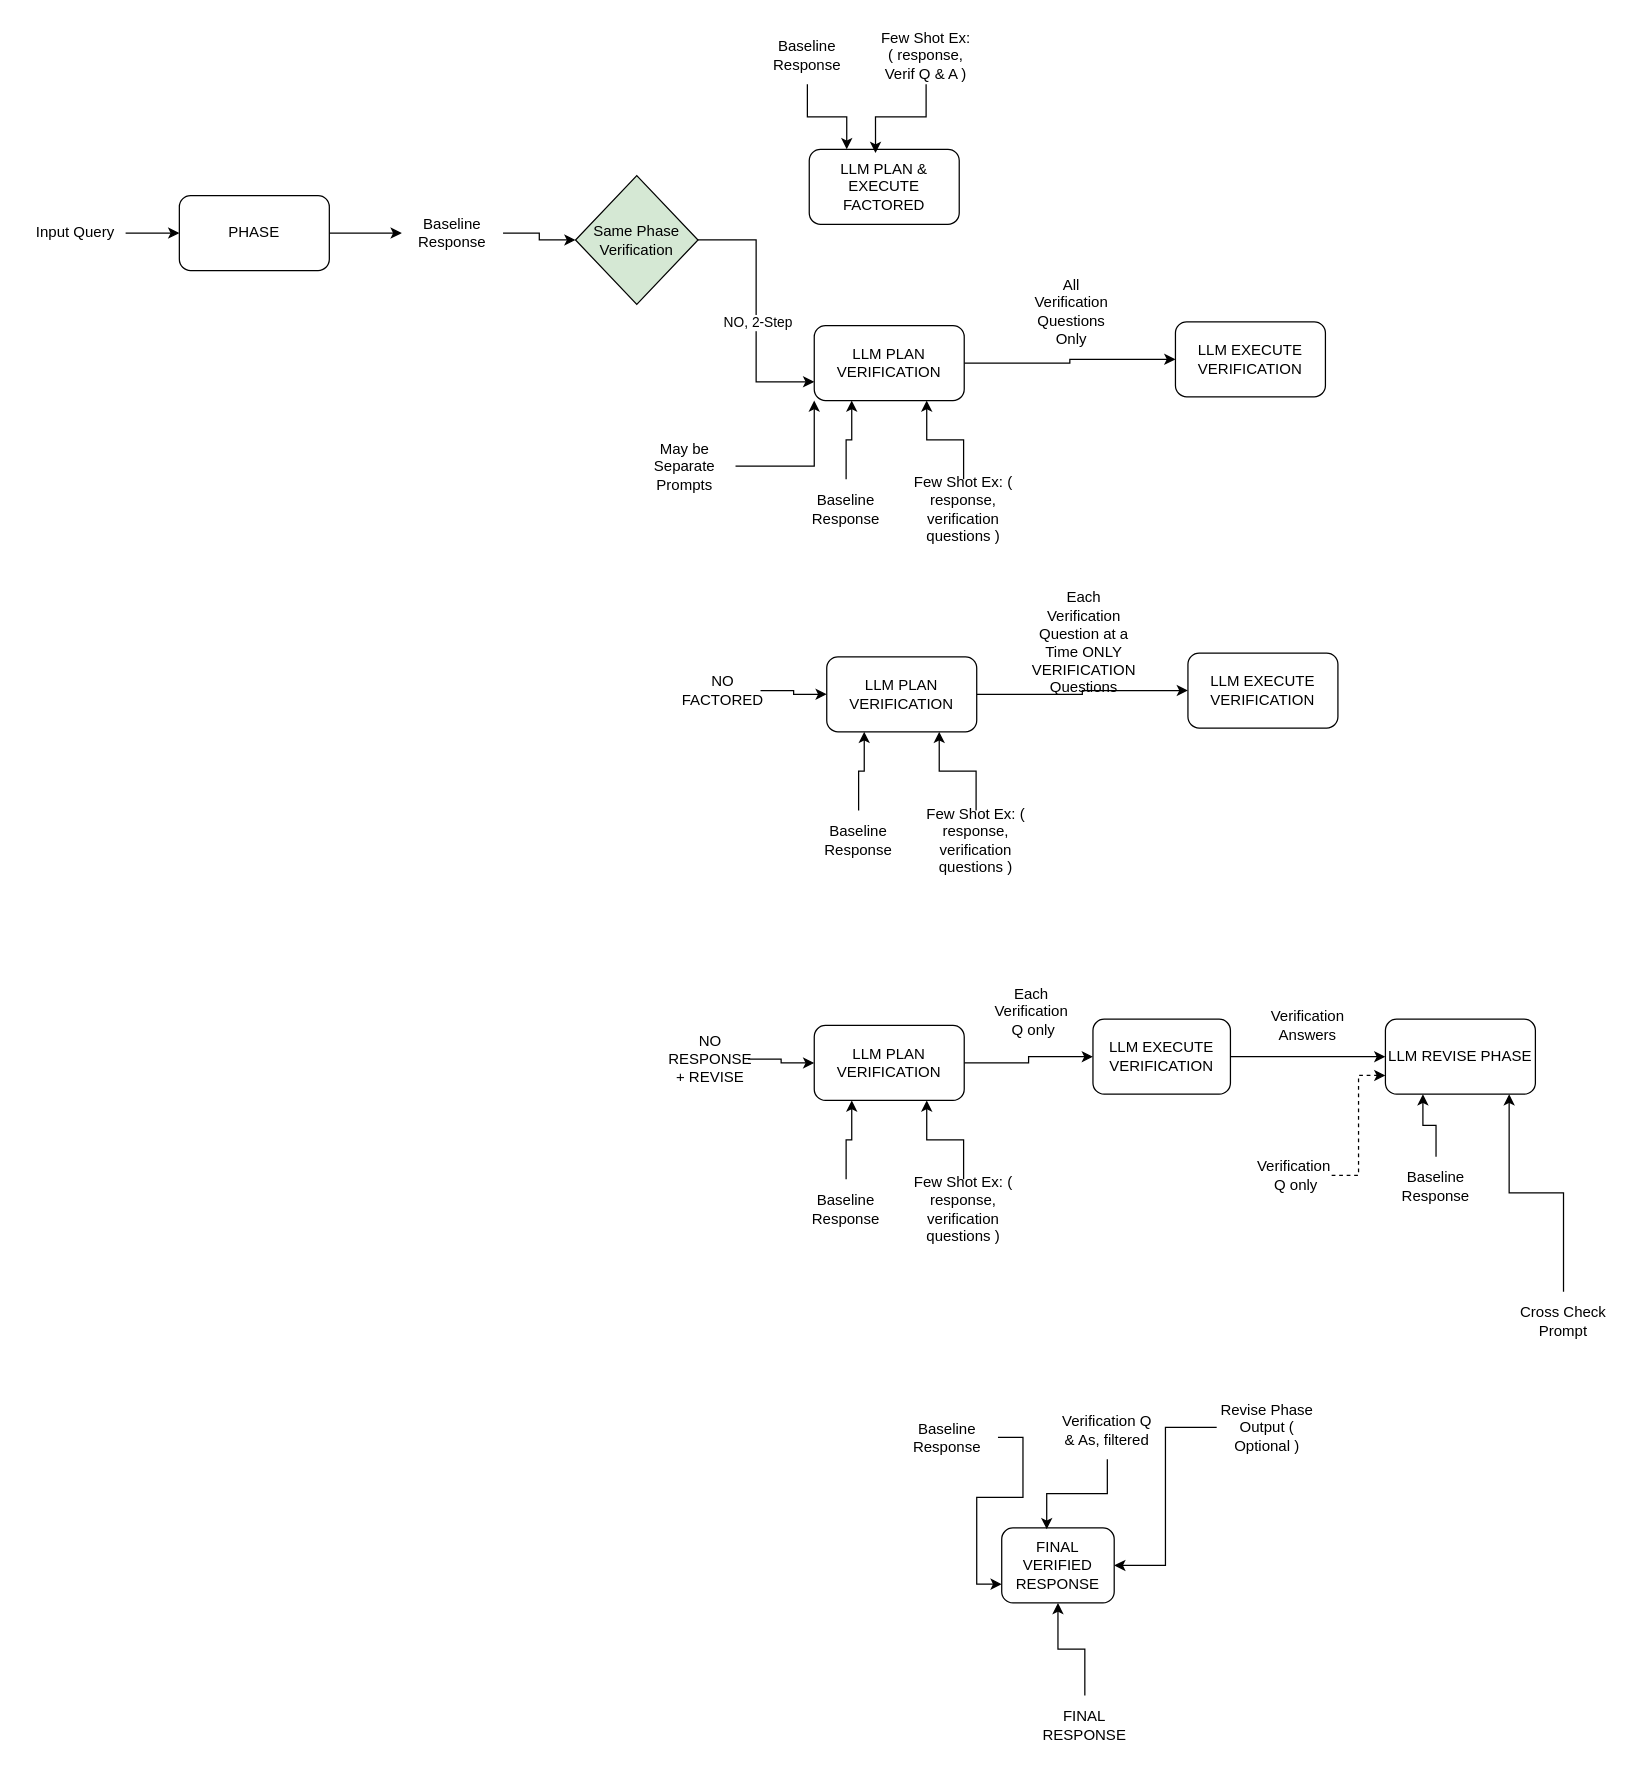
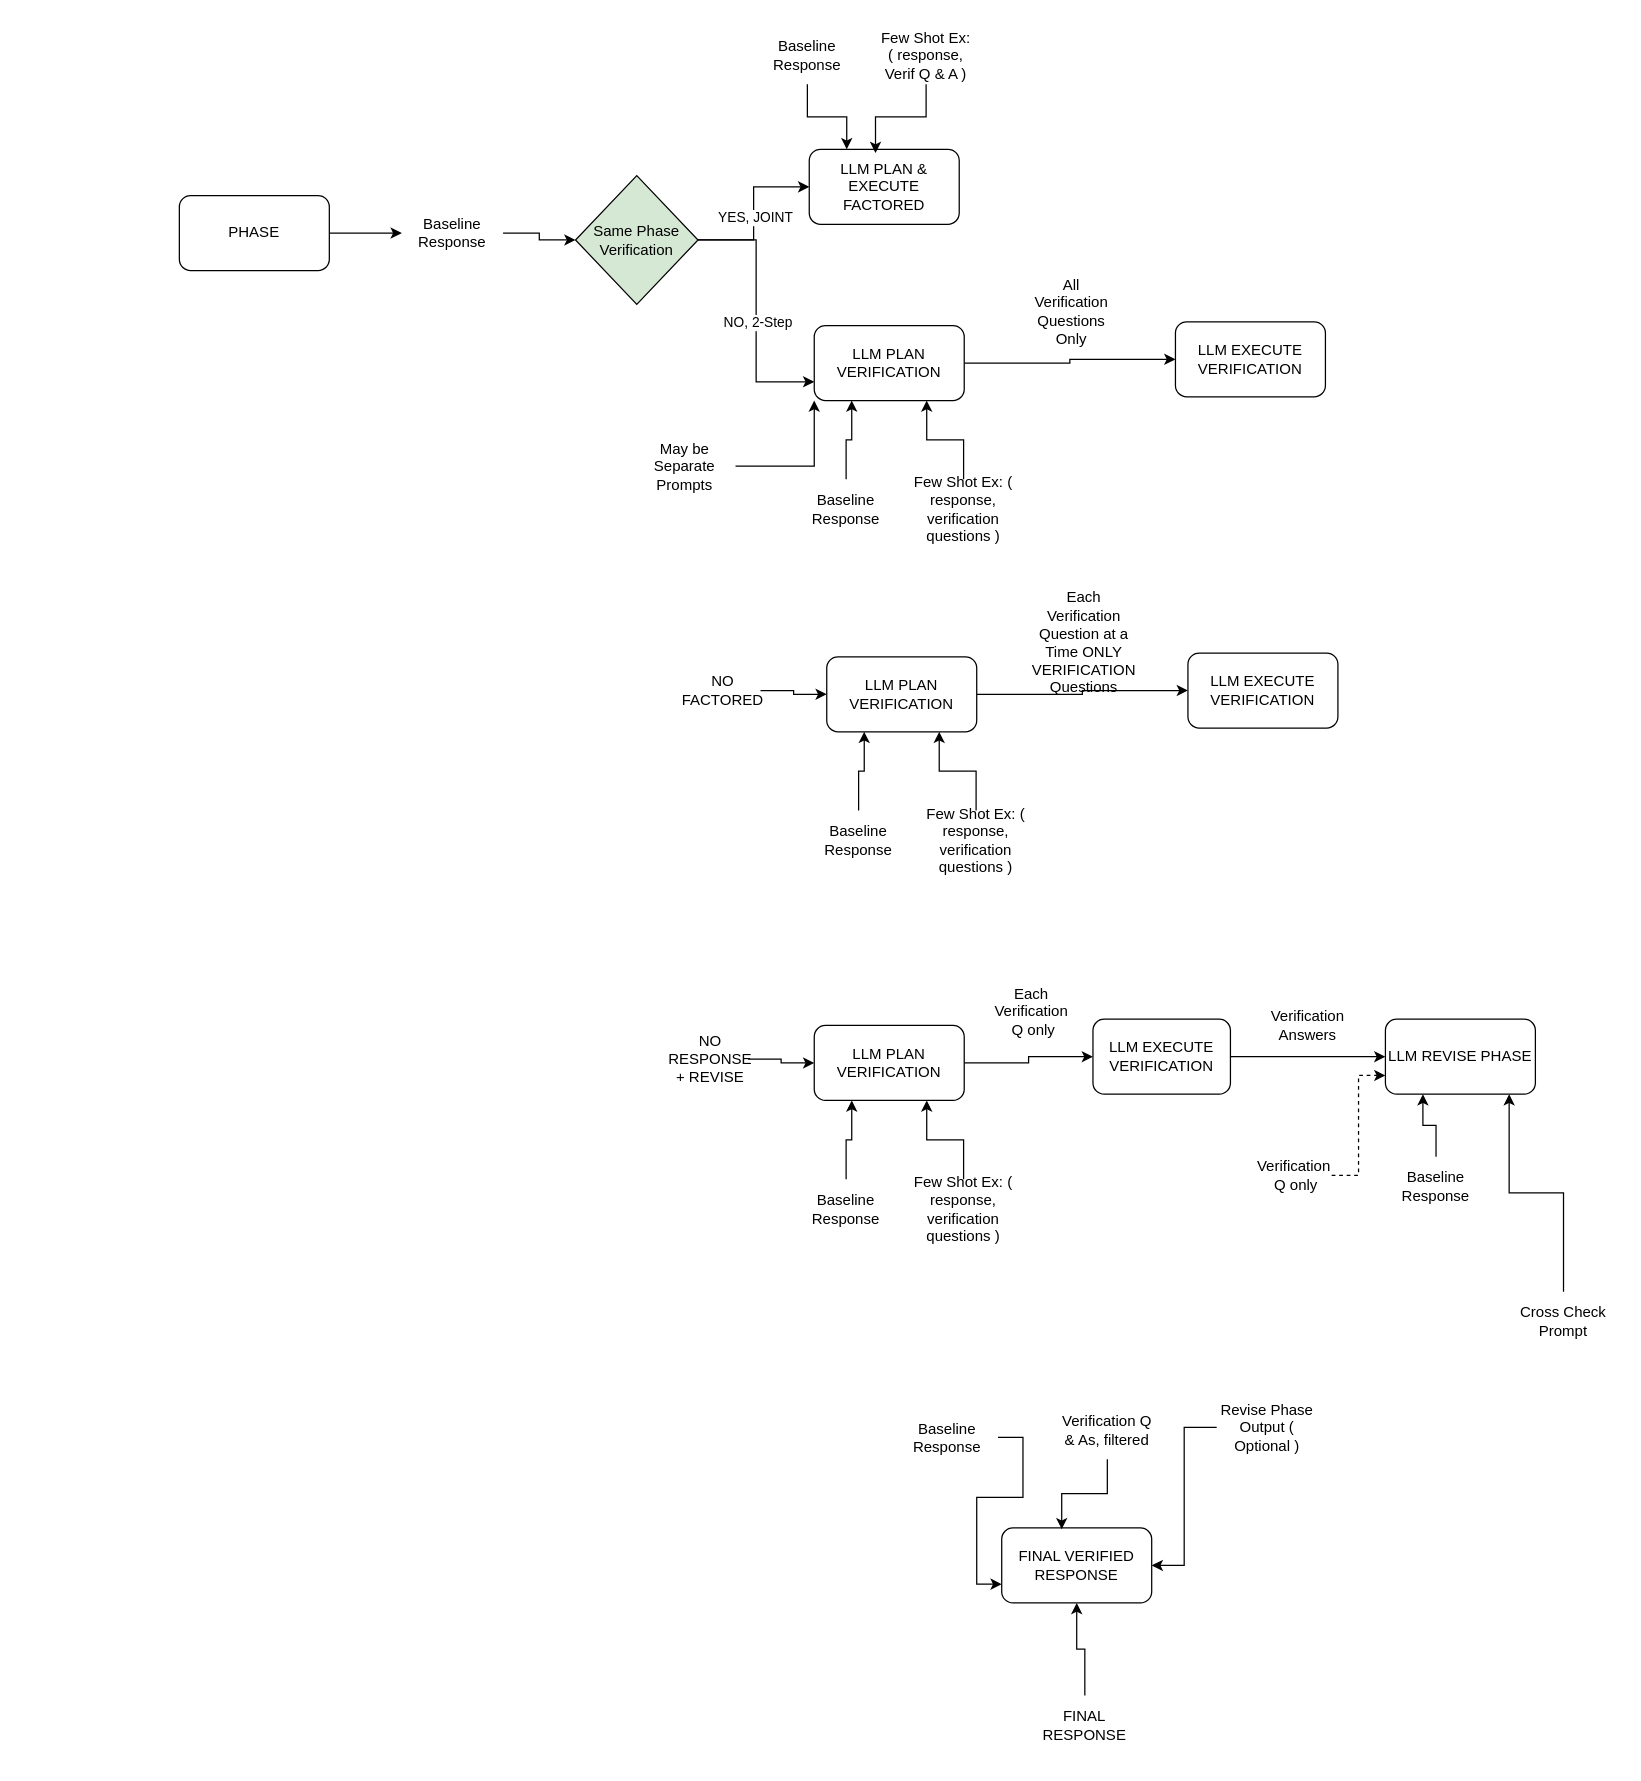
+ <mxCell id="8" style="edgeStyle=orthogonalEdgeStyle;rounded=0;orthogonalLoop=1;jettySize=auto;html=1;entryX=0;entryY=0.5;entryDx=0;entryDy=0;" parent="1" source="12" target="13" edge="1"><mxGeometry relative="1" as="geometry" /></mxCell>
+ <mxCell id="9" value="YES, JOINT" style="edgeLabel;html=1;align=center;verticalAlign=middle;resizable=0;points=[];" parent="8" vertex="1" connectable="0"><mxGeometry x="-0.042" relative="1" as="geometry"><mxPoint x="1" as="offset" /></mxGeometry></mxCell>
- <mxCell id="3" value="Input Query" style="text;html=1;align=center;verticalAlign=middle;whiteSpace=wrap;rounded=0;" parent="1" vertex="1"><mxGeometry x="20" y="164.5" width="80" height="43" as="geometry" /></mxCell>
- <mxCell id="2" value="" style="edgeStyle=orthogonalEdgeStyle;rounded=0;orthogonalLoop=1;jettySize=auto;html=1;" parent="1" source="3" target="5" edge="1"><mxGeometry relative="1" as="geometry" /></mxCell>
- <mxCell id="57" value="FINAL VERIFIED RESPONSE" style="rounded=1;whiteSpace=wrap;html=1;" parent="1" vertex="1"><mxGeometry x="801" y="1222" width="90" height="60" as="geometry" /></mxCell>
+ <mxCell id="57" value="FINAL VERIFIED RESPONSE" style="rounded=1;whiteSpace=wrap;html=1;" parent="1" vertex="1"><mxGeometry x="801" y="1222" width="120" height="60" as="geometry" /></mxCell>
